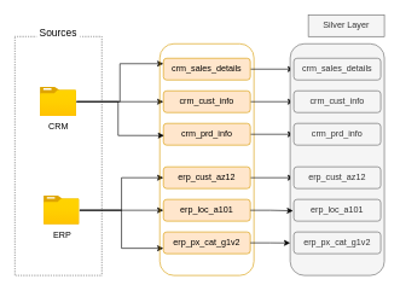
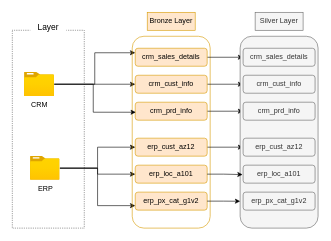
+ <mxCell id="12" value="Bronze Layer" style="text;html=1;align=center;verticalAlign=middle;whiteSpace=wrap;rounded=0;fillColor=#ffe6cc;strokeColor=#d79b00;" parent="1" vertex="1"><mxGeometry x="245" y="20" width="80" height="30" as="geometry" /></mxCell>
- <mxCell id="25" value="Silver Layer" style="text;html=1;align=center;verticalAlign=middle;whiteSpace=wrap;rounded=0;fillColor=#f5f5f5;strokeColor=#666666;fontColor=#333333;" vertex="1" parent="1"><mxGeometry x="425" y="20" width="105" height="30" as="geometry" /></mxCell>
+ <mxCell id="25" value="Silver Layer" style="text;html=1;align=center;verticalAlign=middle;whiteSpace=wrap;rounded=0;fillColor=#f5f5f5;strokeColor=#666666;fontColor=#333333;" vertex="1" parent="1"><mxGeometry x="425" y="20" width="80" height="30" as="geometry" /></mxCell>
- <mxCell id="3" value="&lt;font style=&quot;font-size: 14px;&quot;&gt;Sources&lt;/font&gt;" style="text;html=1;align=center;verticalAlign=middle;whiteSpace=wrap;rounded=0;fillColor=default;" parent="1" vertex="1"><mxGeometry x="50" y="30" width="60" height="30" as="geometry" /></mxCell>
+ <mxCell id="3" value="&lt;font style=&quot;font-size: 14px;&quot;&gt;Layer&lt;/font&gt;" style="text;html=1;align=center;verticalAlign=middle;whiteSpace=wrap;rounded=0;fillColor=default;" parent="1" vertex="1"><mxGeometry x="50" y="30" width="60" height="30" as="geometry" /></mxCell>
- <mxCell id="6" value="CRM" style="image;aspect=fixed;html=1;points=[];align=center;fontSize=12;image=img/lib/azure2/general/Folder_Blank.svg;" parent="1" vertex="1"><mxGeometry x="55" y="119.71" width="50" height="40.58" as="geometry" /></mxCell>
+ <mxCell id="6" value="CRM" style="image;aspect=fixed;html=1;points=[];align=center;fontSize=12;image=img/lib/azure2/general/Folder_Blank.svg;" parent="1" vertex="1"><mxGeometry x="40" y="119.71" width="50" height="40.58" as="geometry" /></mxCell>
- <mxCell id="10" value="ERP" style="image;aspect=fixed;html=1;points=[];align=center;fontSize=12;image=img/lib/azure2/general/Folder_Blank.svg;" parent="1" vertex="1"><mxGeometry x="60" y="270" width="49.29" height="40" as="geometry" /></mxCell>
+ <mxCell id="10" value="ERP" style="image;aspect=fixed;html=1;points=[];align=center;fontSize=12;image=img/lib/azure2/general/Folder_Blank.svg;" parent="1" vertex="1"><mxGeometry x="50" y="260" width="49.29" height="40" as="geometry" /></mxCell>
